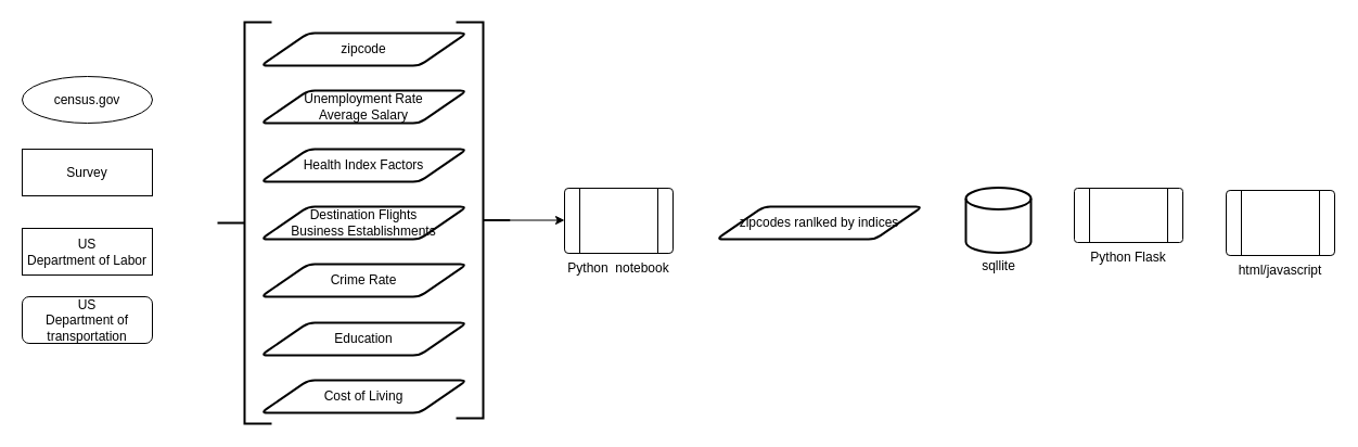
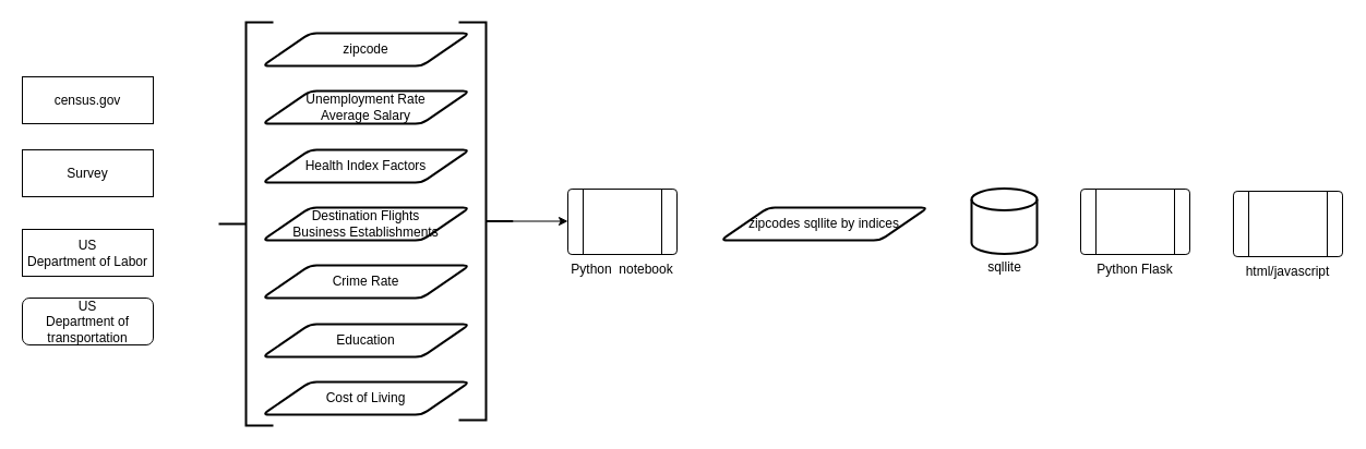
- <mxCell id="2" value="census.gov" style="ellipse;whiteSpace=wrap;html=1;" vertex="1" parent="1"><mxGeometry x="20" y="70" width="120" height="43" as="geometry" /></mxCell>
+ <mxCell id="2" value="census.gov" style="whiteSpace=wrap;html=1;" vertex="1" parent="1"><mxGeometry x="20" y="70" width="120" height="43" as="geometry" /></mxCell>
- <mxCell id="9" value="Python Flask" style="verticalLabelPosition=bottom;verticalAlign=top;html=1;shape=process;whiteSpace=wrap;rounded=1;size=0.14;arcSize=6;" vertex="1" parent="1"><mxGeometry x="990" y="173" width="100" height="50" as="geometry" /></mxCell>
+ <mxCell id="9" value="Python Flask" style="verticalLabelPosition=bottom;verticalAlign=top;html=1;shape=process;whiteSpace=wrap;rounded=1;size=0.14;arcSize=6;" vertex="1" parent="1"><mxGeometry x="990" y="173" width="100" height="60" as="geometry" /></mxCell>
- <mxCell id="7" value="zipcodes ranlked by indices" style="shape=parallelogram;html=1;strokeWidth=2;perimeter=parallelogramPerimeter;whiteSpace=wrap;rounded=1;arcSize=12;size=0.23;" vertex="1" parent="1"><mxGeometry x="660" y="190" width="190" height="30" as="geometry" /></mxCell>
+ <mxCell id="7" value="zipcodes sqllite by indices" style="shape=parallelogram;html=1;strokeWidth=2;perimeter=parallelogramPerimeter;whiteSpace=wrap;rounded=1;arcSize=12;size=0.23;" vertex="1" parent="1"><mxGeometry x="660" y="190" width="190" height="30" as="geometry" /></mxCell>
